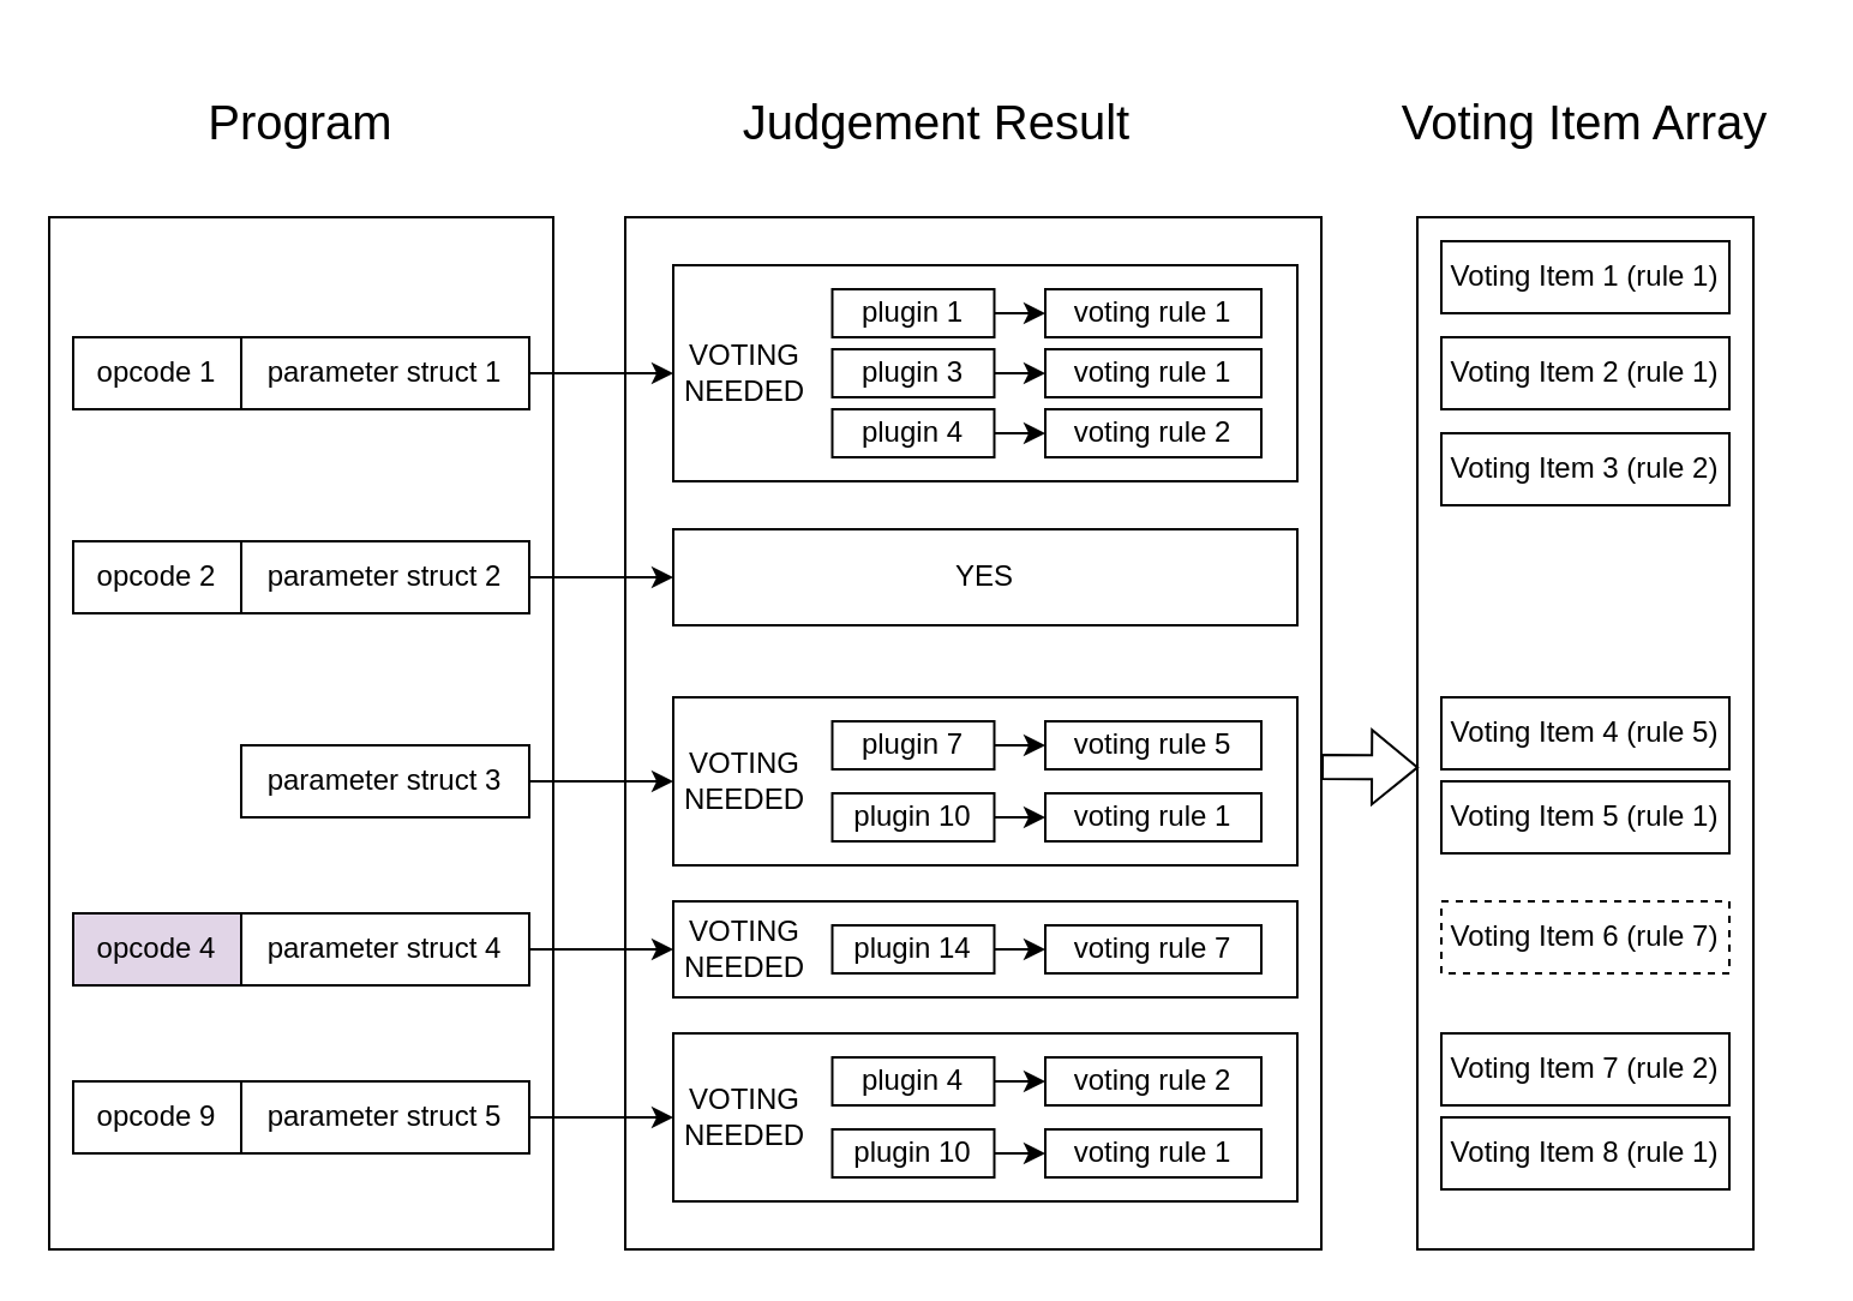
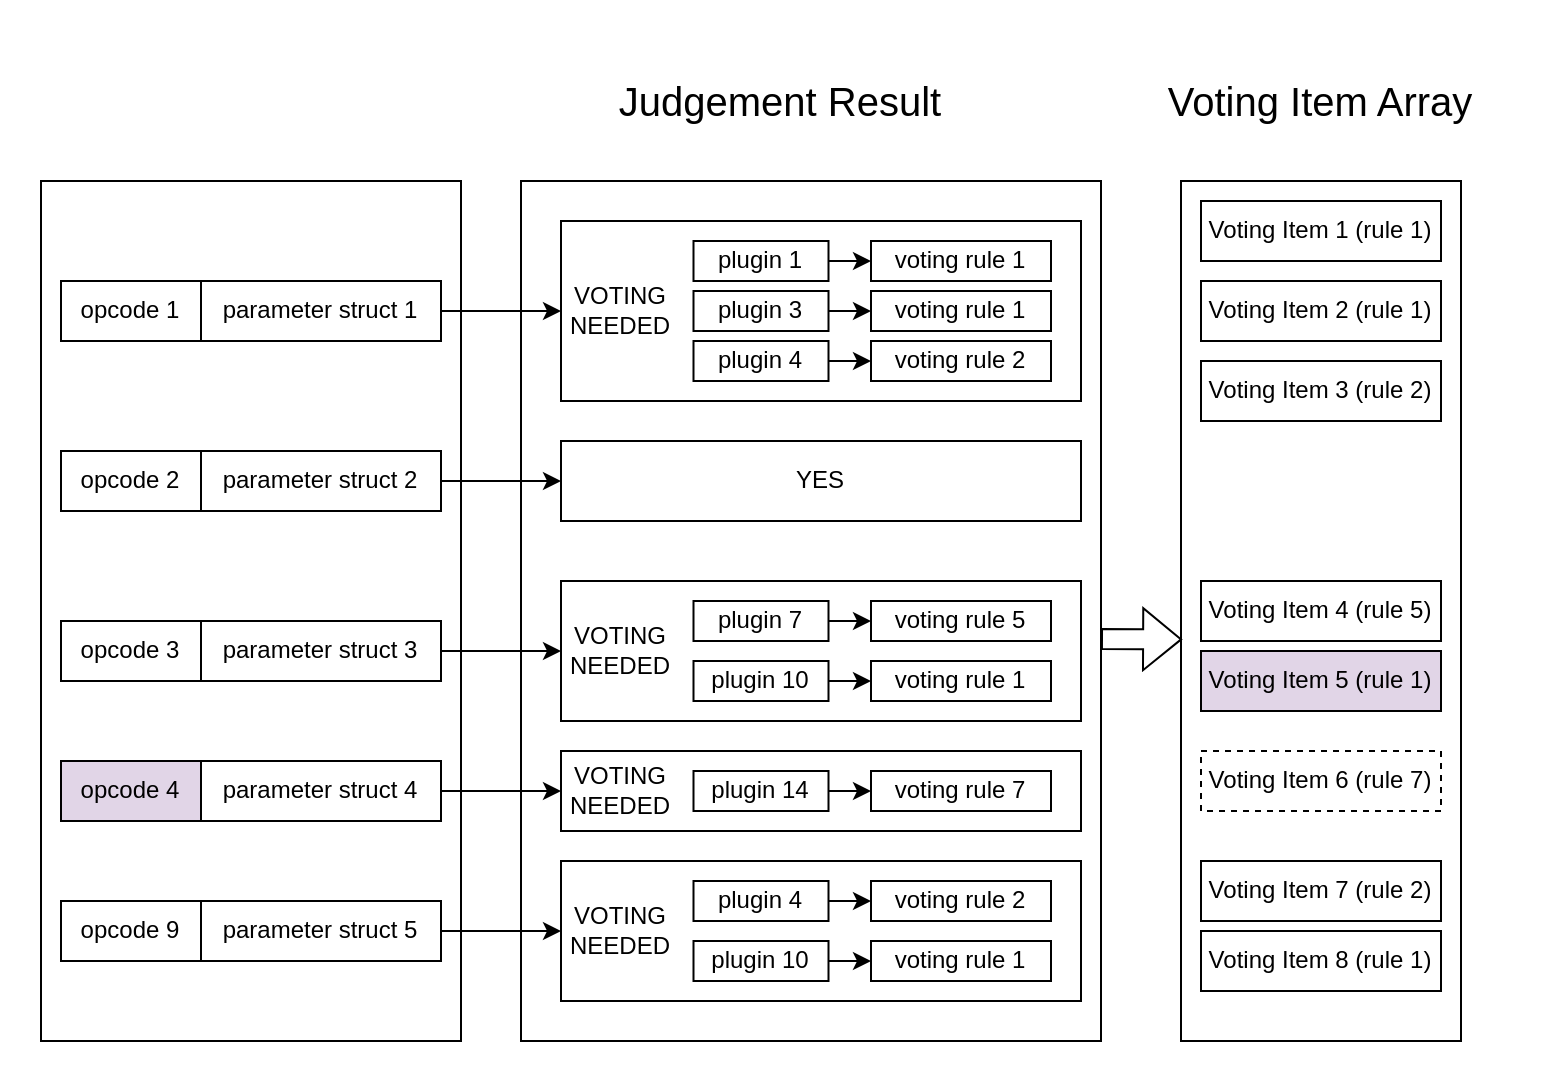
- <mxCell id="20" value="&lt;font style=&quot;font-size: 20px;&quot;&gt;Program&lt;/font&gt;" style="text;html=1;strokeColor=none;fillColor=none;align=center;verticalAlign=middle;whiteSpace=wrap;rounded=0;" vertex="1" parent="1"><mxGeometry x="70" y="20" width="110" height="60" as="geometry" /></mxCell>
+ <mxCell id="12" value="opcode 3" style="rounded=0;whiteSpace=wrap;html=1;" vertex="1" parent="1"><mxGeometry x="30" y="310" width="70" height="30" as="geometry" /></mxCell>
- <mxCell id="57" value="Voting Item 5 (rule 1)" style="rounded=0;whiteSpace=wrap;html=1;" vertex="1" parent="1"><mxGeometry x="600" y="325" width="120" height="30" as="geometry" /></mxCell>
+ <mxCell id="57" value="Voting Item 5 (rule 1)" style="rounded=0;whiteSpace=wrap;html=1;fillColor=#e1d5e7;" vertex="1" parent="1"><mxGeometry x="600" y="325" width="120" height="30" as="geometry" /></mxCell>
